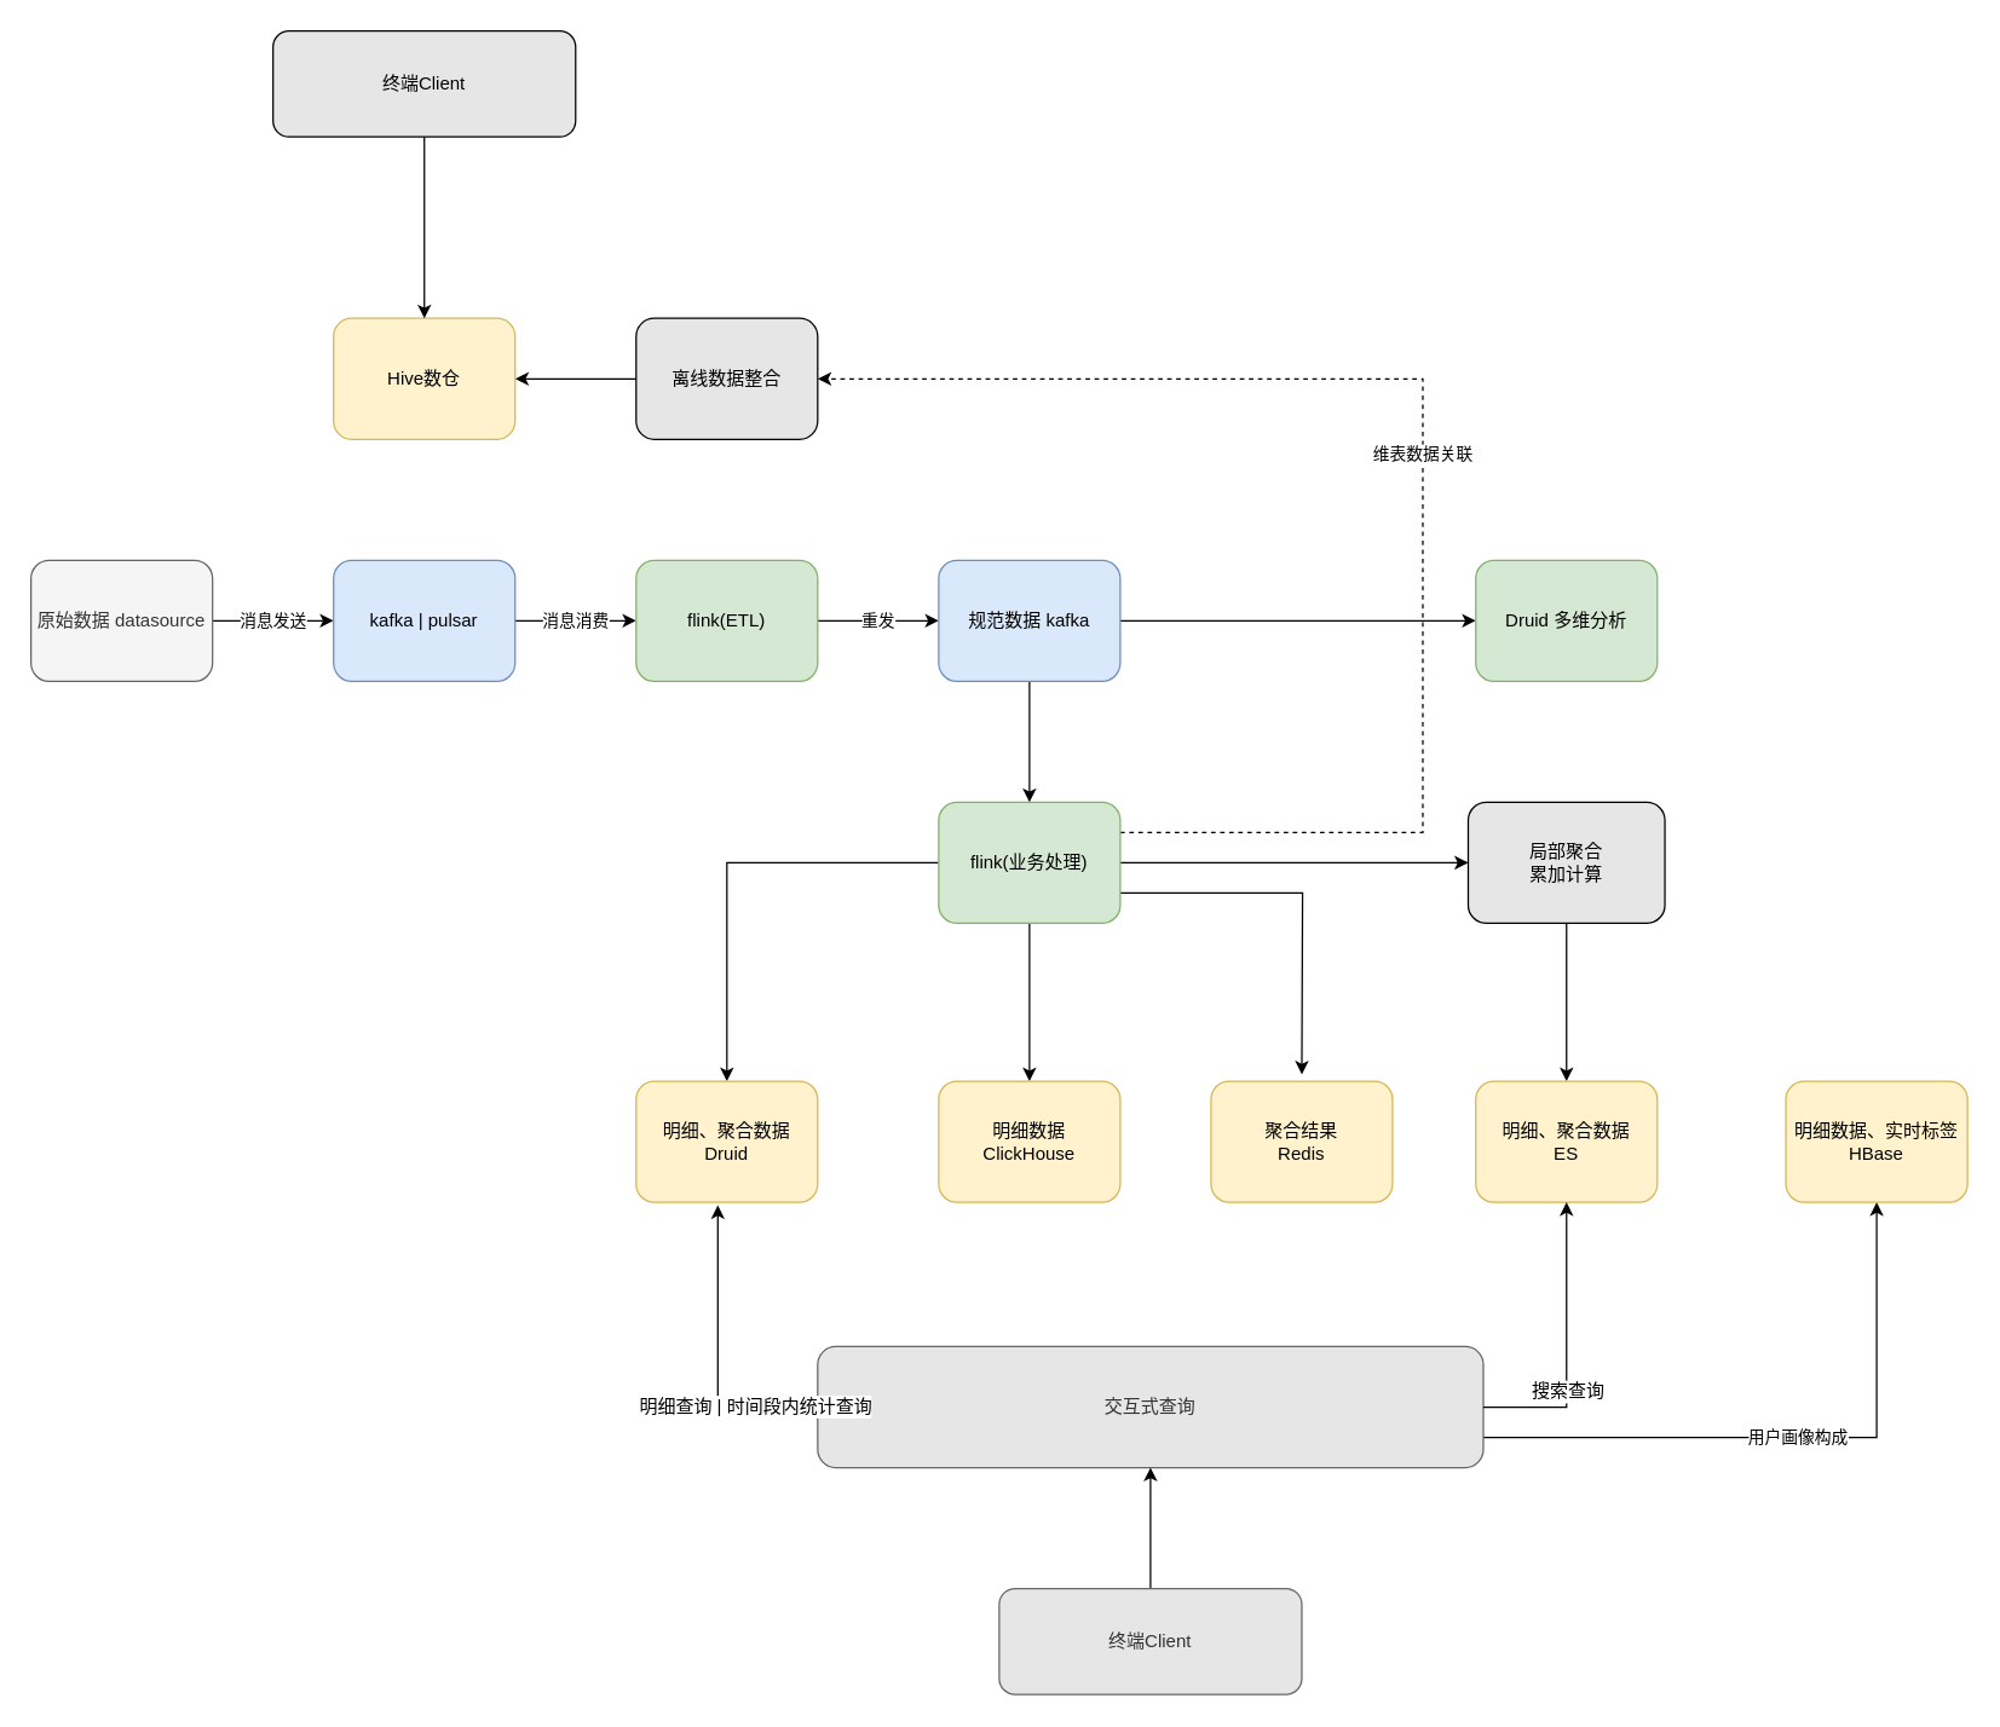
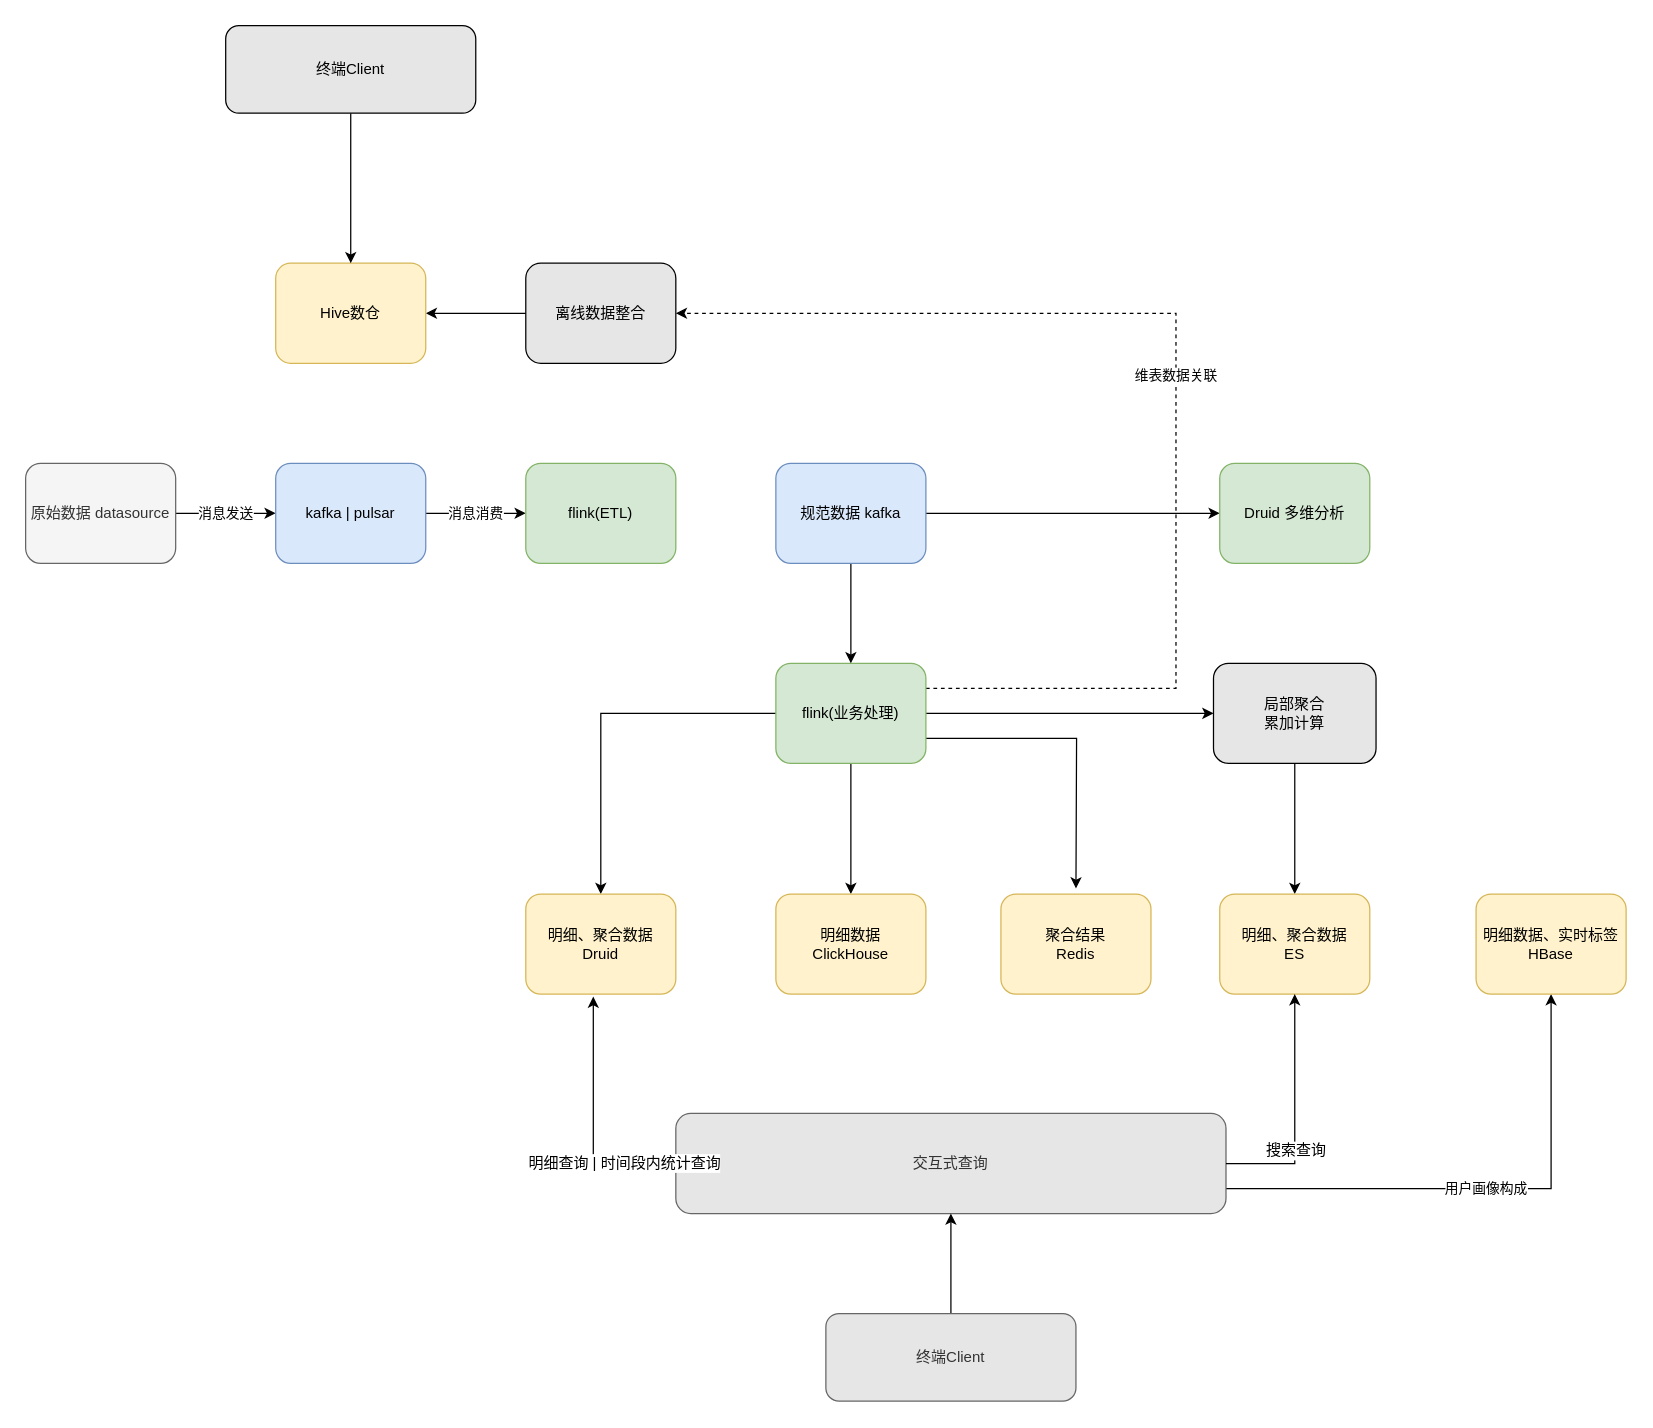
- <mxCell id="8" value="重发" style="edgeStyle=orthogonalEdgeStyle;rounded=0;orthogonalLoop=1;jettySize=auto;html=1;exitX=1;exitY=0.5;exitDx=0;exitDy=0;entryX=0;entryY=0.5;entryDx=0;entryDy=0;" parent="1" source="9" target="18" edge="1"><mxGeometry relative="1" as="geometry" /></mxCell>
